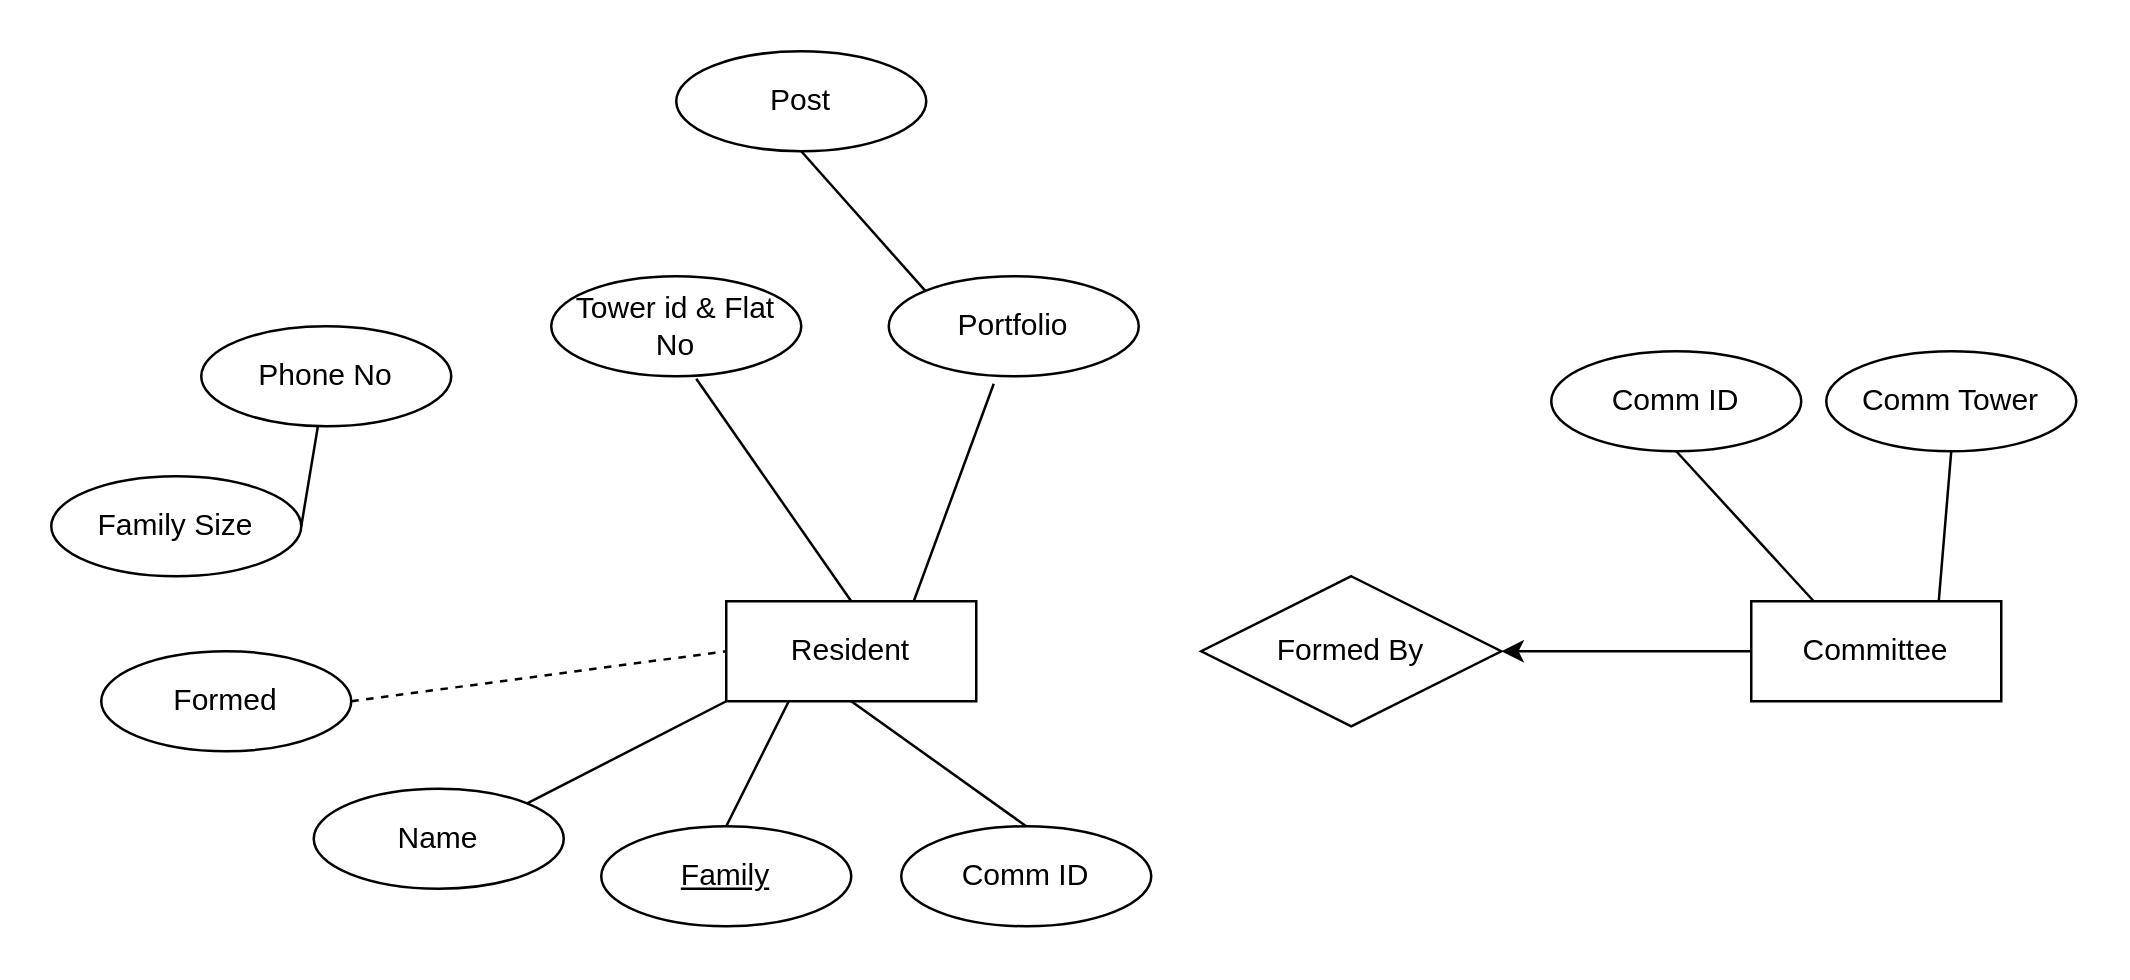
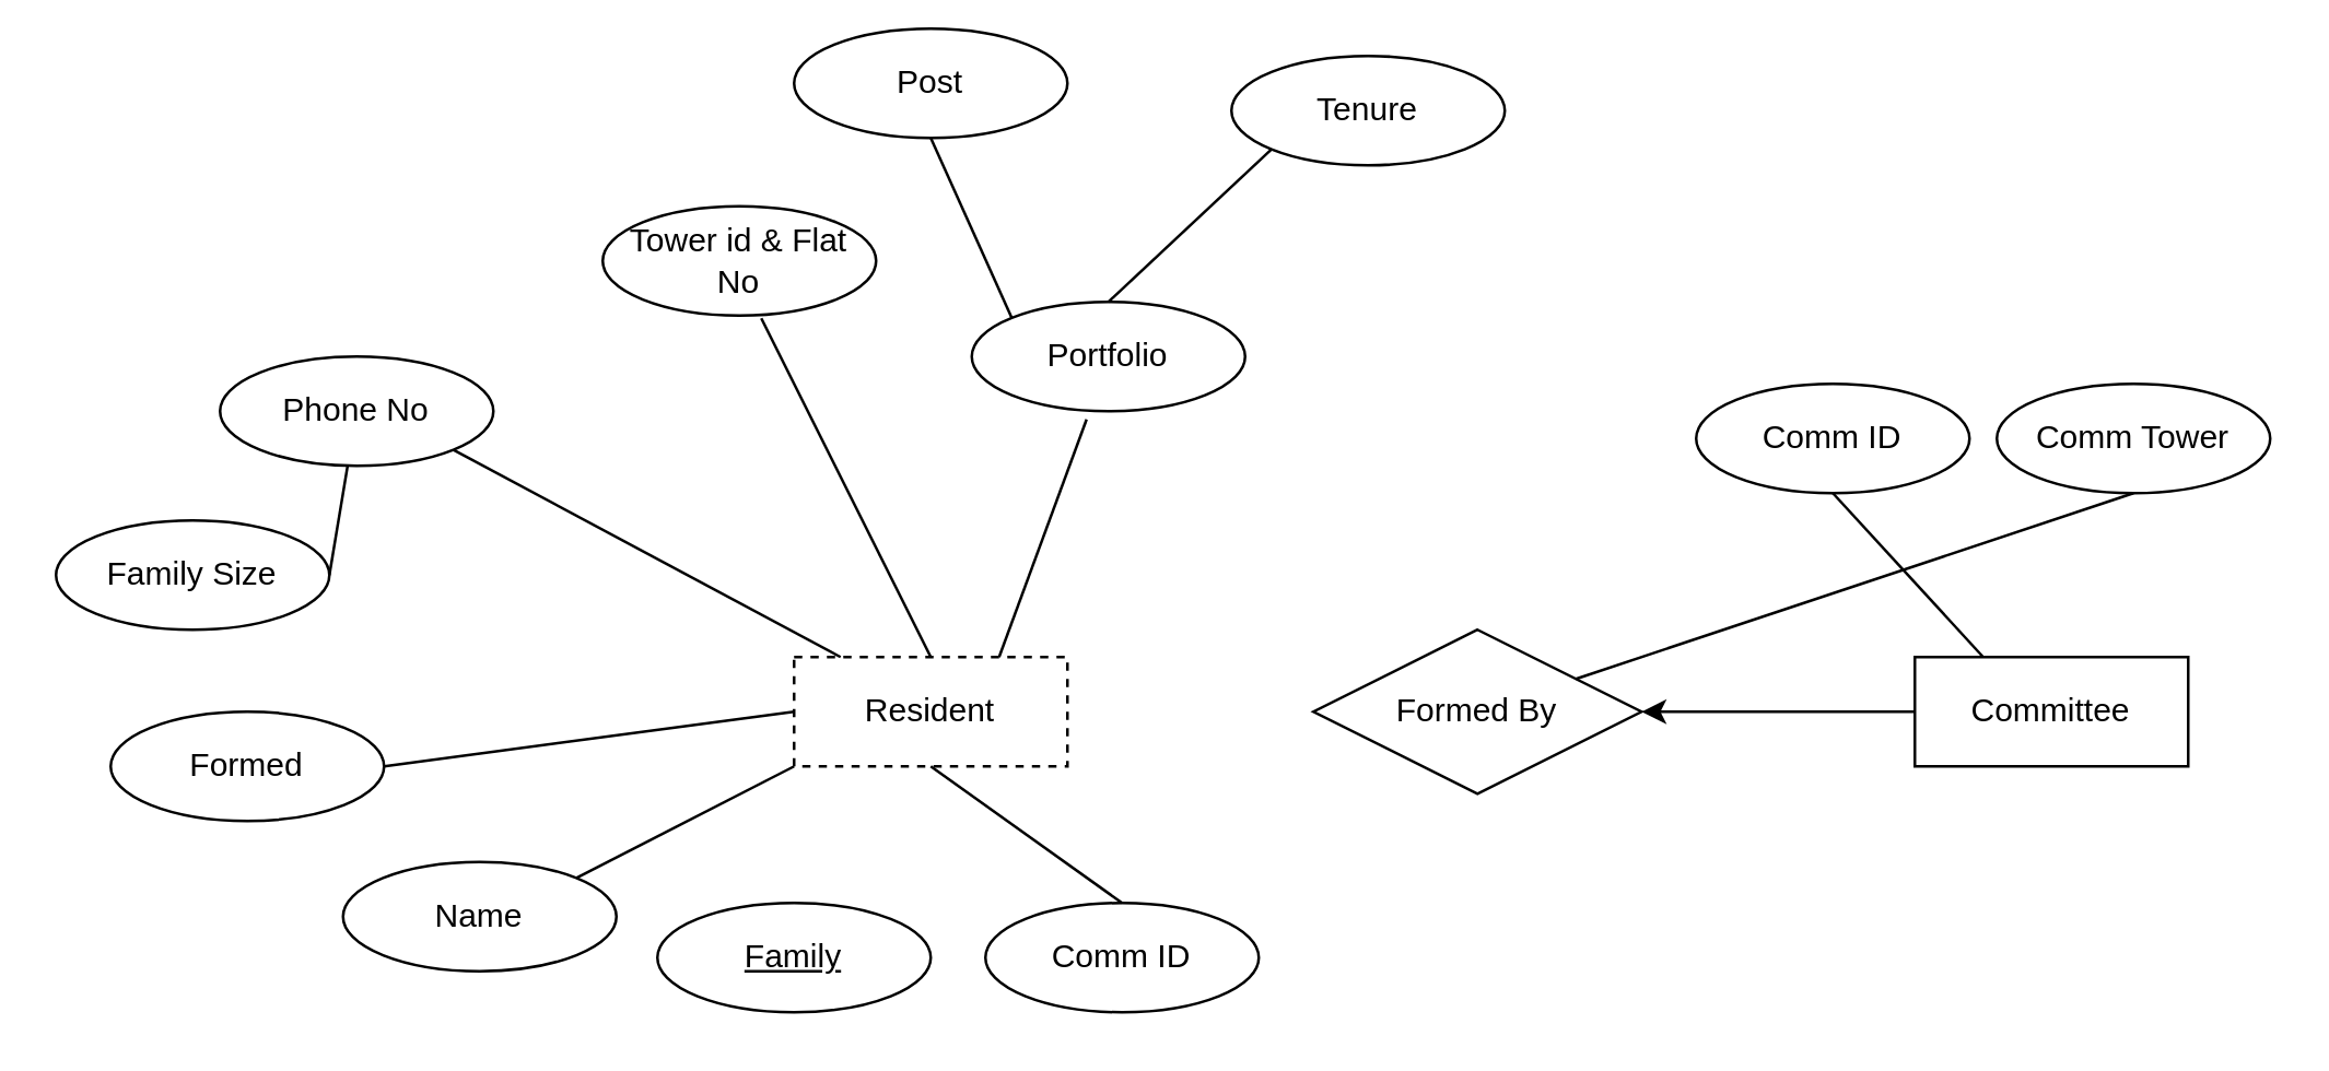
- <mxCell id="11" value="Post" style="ellipse;whiteSpace=wrap;html=1;align=center;" parent="1" vertex="1"><mxGeometry x="270" y="20" width="100" height="40" as="geometry" /></mxCell>
+ <mxCell id="11" value="Post" style="ellipse;whiteSpace=wrap;html=1;align=center;" parent="1" vertex="1"><mxGeometry x="290" y="10" width="100" height="40" as="geometry" /></mxCell>
+ <mxCell id="12" value="Tenure" style="ellipse;whiteSpace=wrap;html=1;align=center;" parent="1" vertex="1"><mxGeometry x="450" y="20" width="100" height="40" as="geometry" /></mxCell>
+ <mxCell id="14" value="" style="endArrow=none;html=1;rounded=0;entryX=0.5;entryY=0;entryDx=0;entryDy=0;exitX=0;exitY=1;exitDx=0;exitDy=0;" parent="1" source="12" target="10" edge="1"><mxGeometry relative="1" as="geometry"><mxPoint x="310" y="280" as="sourcePoint" /><mxPoint x="470" y="280" as="targetPoint" /></mxGeometry></mxCell>
- <mxCell id="9" value="Tower id &amp;amp; Flat No" style="ellipse;whiteSpace=wrap;html=1;align=center;" parent="1" vertex="1"><mxGeometry x="220" y="110" width="100" height="40" as="geometry" /></mxCell>
+ <mxCell id="9" value="Tower id &amp;amp; Flat No" style="ellipse;whiteSpace=wrap;html=1;align=center;" parent="1" vertex="1"><mxGeometry x="220" y="75" width="100" height="40" as="geometry" /></mxCell>
+ <mxCell id="25" value="" style="endArrow=none;html=1;rounded=0;exitX=1;exitY=1;exitDx=0;exitDy=0;entryX=0.17;entryY=0;entryDx=0;entryDy=0;entryPerimeter=0;" parent="1" source="7" target="2" edge="1"><mxGeometry relative="1" as="geometry"><mxPoint x="310" y="280" as="sourcePoint" /><mxPoint x="470" y="280" as="targetPoint" /></mxGeometry></mxCell>
- <mxCell id="29" value="" style="endArrow=none;html=1;rounded=0;exitX=0.5;exitY=1;exitDx=0;exitDy=0;entryX=0.75;entryY=0;entryDx=0;entryDy=0;" parent="1" source="20" target="19" edge="1"><mxGeometry relative="1" as="geometry"><mxPoint x="310" y="280" as="sourcePoint" /><mxPoint x="470" y="280" as="targetPoint" /></mxGeometry></mxCell>
+ <mxCell id="29" value="" style="endArrow=none;html=1;rounded=0;exitX=0.5;exitY=1;exitDx=0;exitDy=0;" parent="1" source="20" target="16" edge="1"><mxGeometry relative="1" as="geometry"><mxPoint x="310" y="280" as="sourcePoint" /><mxPoint x="470" y="280" as="targetPoint" /></mxGeometry></mxCell>
- <mxCell id="2" value="Resident" style="whiteSpace=wrap;html=1;align=center;" parent="1" vertex="1"><mxGeometry x="290" y="240" width="100" height="40" as="geometry" /></mxCell>
+ <mxCell id="2" value="Resident" style="whiteSpace=wrap;html=1;align=center;dashed=1;" parent="1" vertex="1"><mxGeometry x="290" y="240" width="100" height="40" as="geometry" /></mxCell>
- <mxCell id="8" value="" style="endArrow=none;html=1;rounded=0;exitX=1;exitY=0.5;exitDx=0;exitDy=0;entryX=0;entryY=0.5;entryDx=0;entryDy=0;dashed=1;" parent="1" source="5" target="2" edge="1"><mxGeometry relative="1" as="geometry"><mxPoint x="310" y="410" as="sourcePoint" /><mxPoint x="470" y="410" as="targetPoint" /></mxGeometry></mxCell>
+ <mxCell id="8" value="" style="endArrow=none;html=1;rounded=0;exitX=1;exitY=0.5;exitDx=0;exitDy=0;entryX=0;entryY=0.5;entryDx=0;entryDy=0;" parent="1" source="5" target="2" edge="1"><mxGeometry relative="1" as="geometry"><mxPoint x="310" y="410" as="sourcePoint" /><mxPoint x="470" y="410" as="targetPoint" /></mxGeometry></mxCell>
- <mxCell id="22" value="" style="endArrow=none;html=1;rounded=0;exitX=0.5;exitY=0;exitDx=0;exitDy=0;entryX=0.25;entryY=1;entryDx=0;entryDy=0;" parent="1" source="4" target="2" edge="1"><mxGeometry relative="1" as="geometry"><mxPoint x="310" y="280" as="sourcePoint" /><mxPoint x="470" y="280" as="targetPoint" /></mxGeometry></mxCell>
